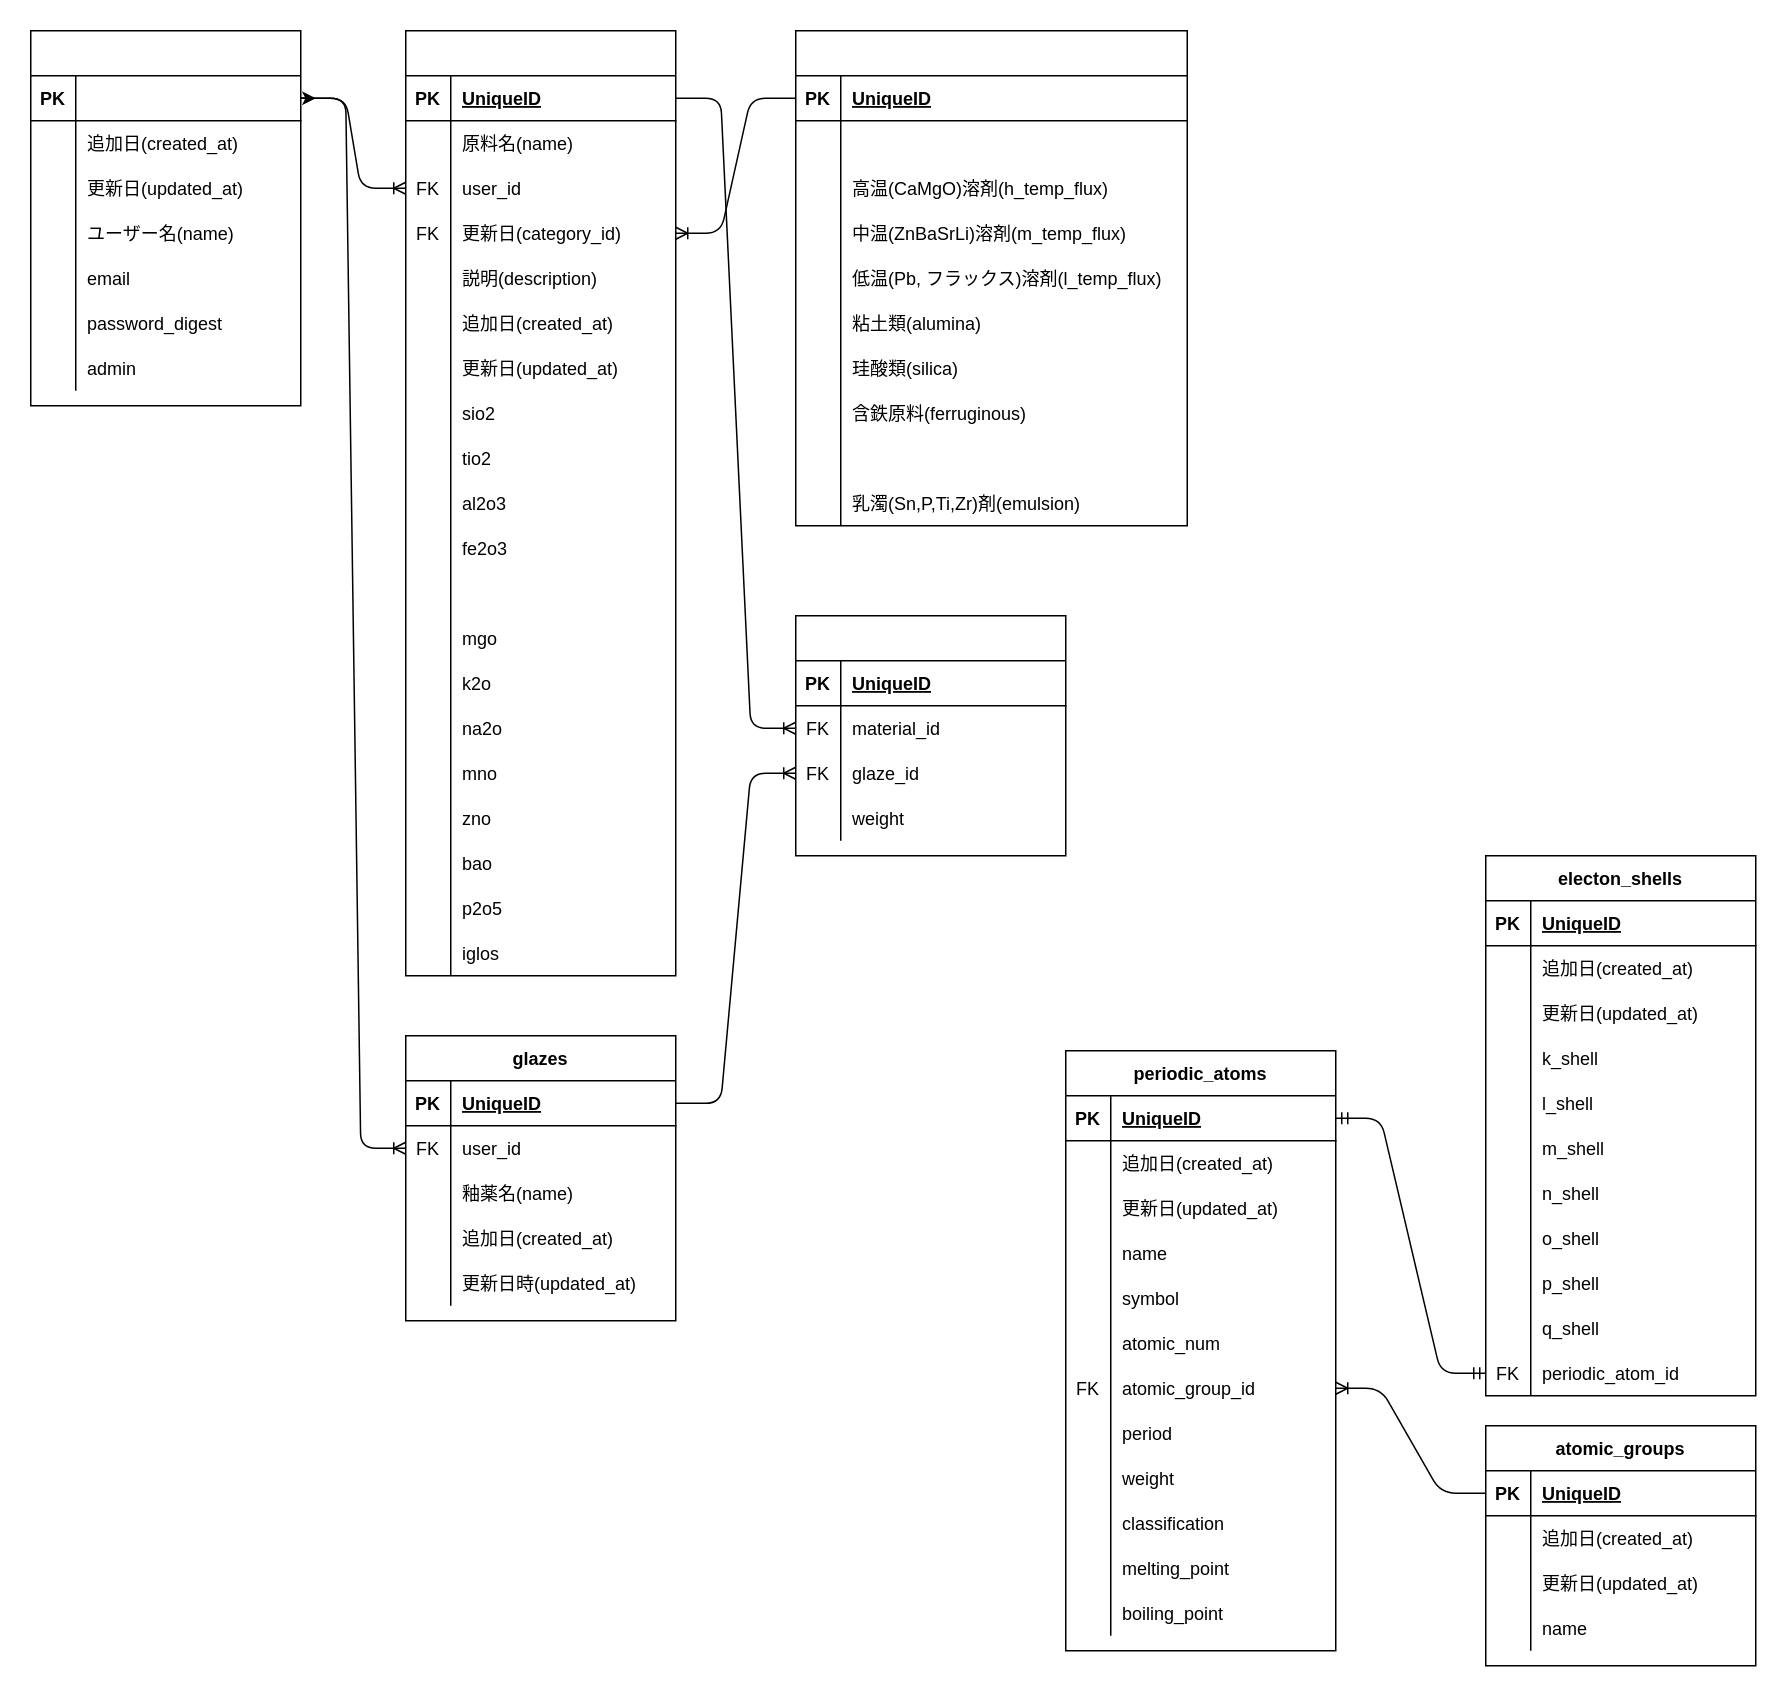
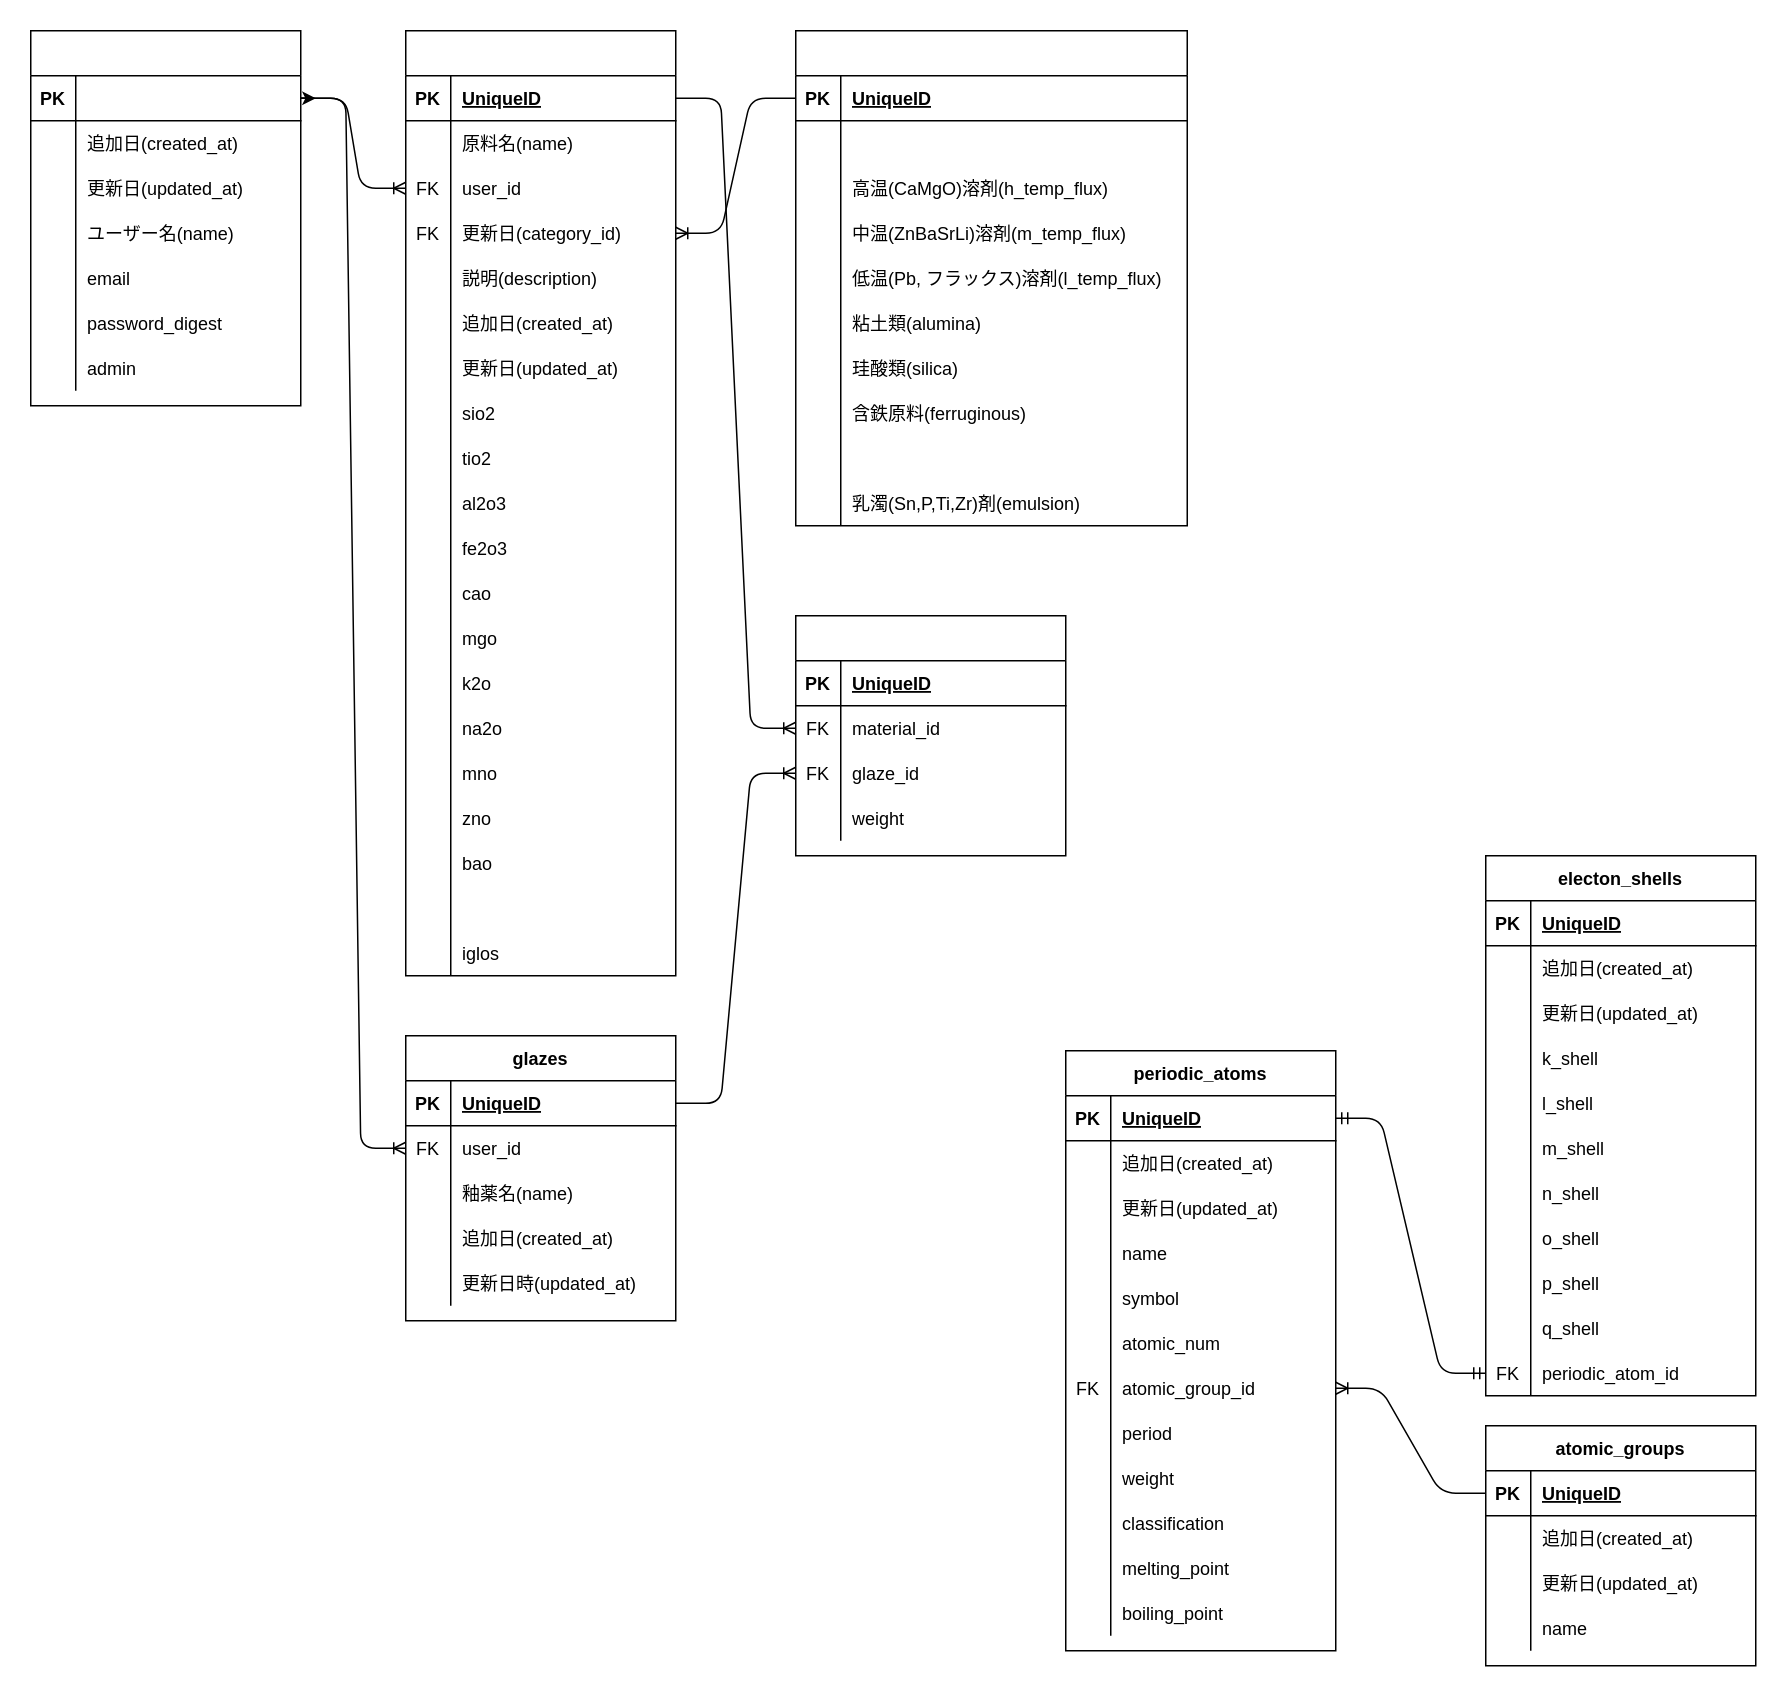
+ <mxCell id="38" value="cao" style="shape=partialRectangle;connectable=0;fillColor=none;top=0;left=0;bottom=0;right=0;align=left;spacingLeft=6;overflow=hidden;" parent="36" vertex="1"><mxGeometry x="30" width="150" height="30" as="geometry" /></mxCell>
- <mxCell id="59" value="p2o5" style="shape=partialRectangle;connectable=0;fillColor=none;top=0;left=0;bottom=0;right=0;align=left;spacingLeft=6;overflow=hidden;" parent="57" vertex="1"><mxGeometry x="30" width="150" height="30" as="geometry" /></mxCell>
